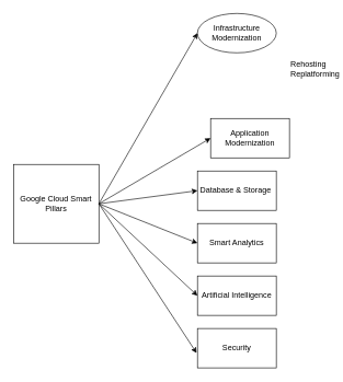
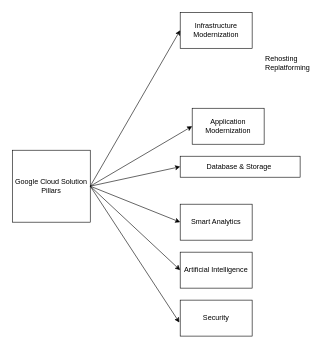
- <mxCell id="3" value="Infrastructure Modernization" style="ellipse;whiteSpace=wrap;html=1;" vertex="1" parent="1"><mxGeometry x="300" y="20" width="120" height="60" as="geometry" /></mxCell>
+ <mxCell id="3" value="Infrastructure Modernization" style="rounded=0;whiteSpace=wrap;html=1;" vertex="1" parent="1"><mxGeometry x="300" y="20" width="120" height="60" as="geometry" /></mxCell>
- <mxCell id="7" value="Database &amp;amp; Storage&amp;nbsp;" style="rounded=0;whiteSpace=wrap;html=1;" vertex="1" parent="1"><mxGeometry x="300" y="260" width="120" height="60" as="geometry" /></mxCell>
+ <mxCell id="7" value="Database &amp;amp; Storage&amp;nbsp;" style="rounded=0;whiteSpace=wrap;html=1;" vertex="1" parent="1"><mxGeometry x="300" y="260" width="200" height="35" as="geometry" /></mxCell>
- <mxCell id="2" value="Google Cloud Smart Pillars" style="rounded=0;whiteSpace=wrap;html=1;" vertex="1" parent="1"><mxGeometry x="20" y="250" width="130" height="120" as="geometry" /></mxCell>
+ <mxCell id="2" value="Google Cloud Solution Pillars" style="rounded=0;whiteSpace=wrap;html=1;" vertex="1" parent="1"><mxGeometry x="20" y="250" width="130" height="120" as="geometry" /></mxCell>
